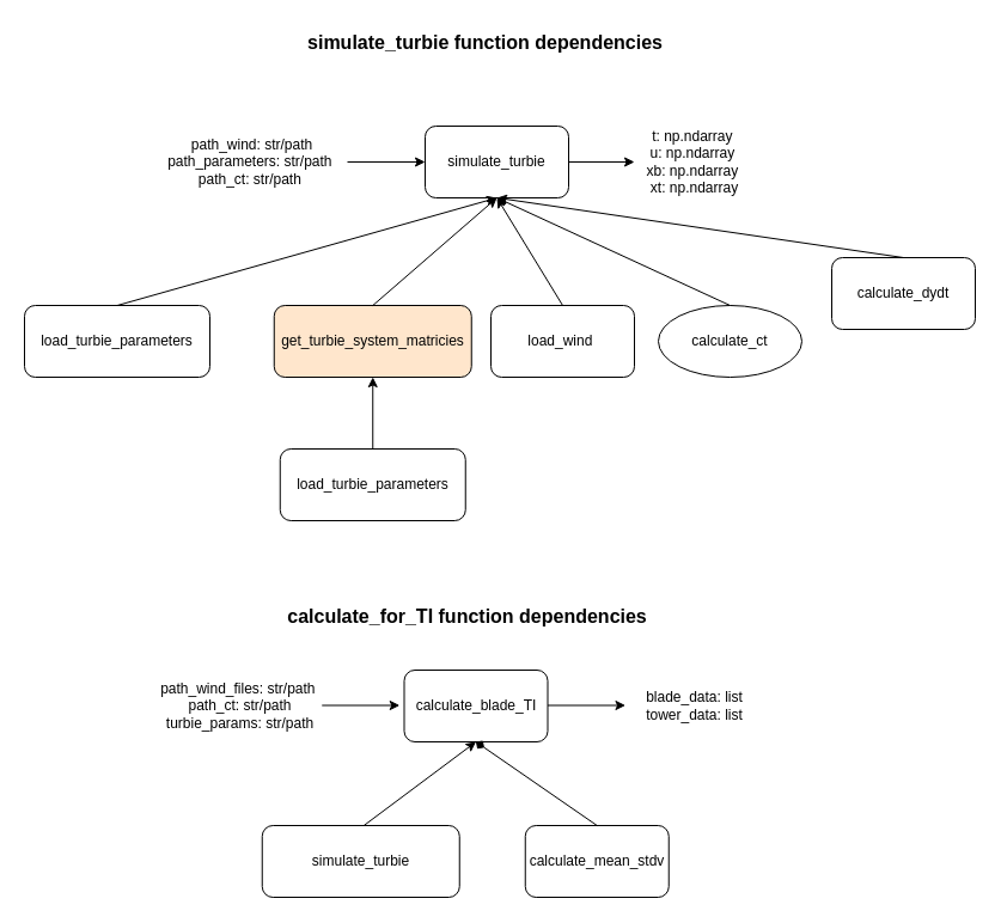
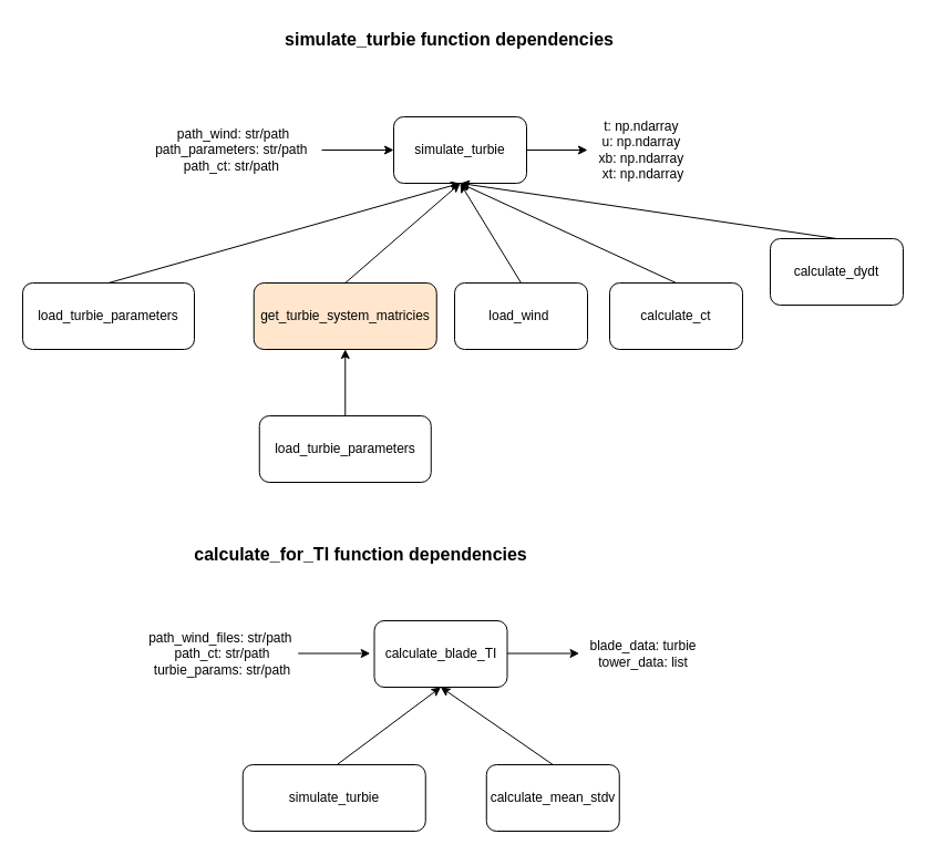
- <mxCell id="6" value="calculate_ct" style="ellipse;whiteSpace=wrap;html=1;" parent="1" vertex="1"><mxGeometry x="550" y="255" width="120" height="60" as="geometry" /></mxCell>
+ <mxCell id="6" value="calculate_ct" style="rounded=1;whiteSpace=wrap;html=1;" parent="1" vertex="1"><mxGeometry x="550" y="255" width="120" height="60" as="geometry" /></mxCell>
- <mxCell id="29" value="&lt;b&gt;&lt;font style=&quot;font-size: 16px;&quot;&gt;calculate_for_TI function dependencies&lt;/font&gt;&lt;/b&gt;" style="text;html=1;align=center;verticalAlign=middle;resizable=0;points=[];autosize=1;strokeColor=none;fillColor=none;" vertex="1" parent="1"><mxGeometry x="230" y="500" width="320" height="30" as="geometry" /></mxCell>
+ <mxCell id="29" value="&lt;b&gt;&lt;font style=&quot;font-size: 16px;&quot;&gt;calculate_for_TI function dependencies&lt;/font&gt;&lt;/b&gt;" style="text;html=1;align=center;verticalAlign=middle;resizable=0;points=[];autosize=1;strokeColor=none;fillColor=none;" vertex="1" parent="1"><mxGeometry x="165" y="485" width="320" height="30" as="geometry" /></mxCell>
- <mxCell id="26" value="blade_data: list&lt;div&gt;tower_data: list&lt;/div&gt;" style="text;html=1;align=center;verticalAlign=middle;resizable=0;points=[];autosize=1;strokeColor=none;fillColor=none;" vertex="1" parent="1"><mxGeometry x="530" y="570" width="100" height="40" as="geometry" /></mxCell>
+ <mxCell id="26" value="blade_data: turbie&lt;div&gt;tower_data: list&lt;/div&gt;" style="text;html=1;align=center;verticalAlign=middle;resizable=0;points=[];autosize=1;strokeColor=none;fillColor=none;" vertex="1" parent="1"><mxGeometry x="530" y="570" width="100" height="40" as="geometry" /></mxCell>
- <mxCell id="19" value="" style="endArrow=diamond;html=1;rounded=0;entryX=0.5;entryY=1;entryDx=0;entryDy=0;exitX=0.5;exitY=0;exitDx=0;exitDy=0;" edge="1" parent="1" source="8" target="9"><mxGeometry width="50" height="50" relative="1" as="geometry"><mxPoint x="118.75" y="870" as="sourcePoint" /><mxPoint x="188.75" y="920" as="targetPoint" /></mxGeometry></mxCell>
+ <mxCell id="19" value="" style="endArrow=classic;html=1;rounded=0;entryX=0.5;entryY=1;entryDx=0;entryDy=0;exitX=0.5;exitY=0;exitDx=0;exitDy=0;" edge="1" parent="1" source="8" target="9"><mxGeometry width="50" height="50" relative="1" as="geometry"><mxPoint x="118.75" y="870" as="sourcePoint" /><mxPoint x="188.75" y="920" as="targetPoint" /></mxGeometry></mxCell>
